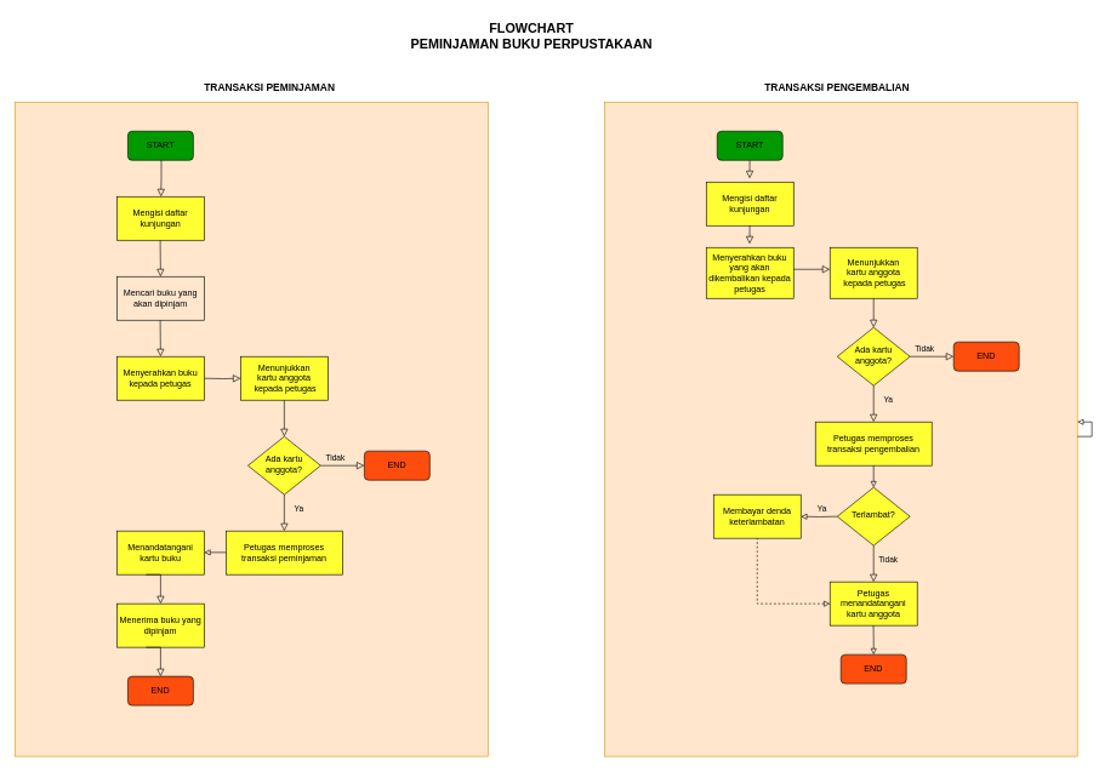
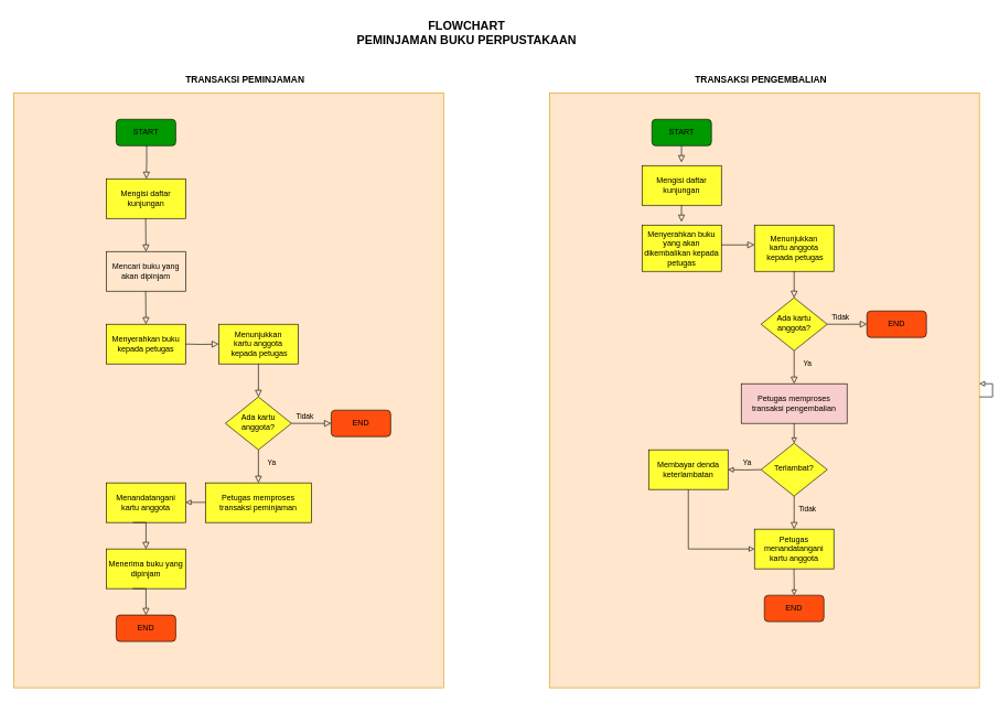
- <mxCell id="24" value="&lt;div&gt;&lt;b&gt;&lt;font style=&quot;font-size: 18px&quot;&gt;FLOWCHART &lt;br&gt;&lt;/font&gt;&lt;/b&gt;&lt;/div&gt;&lt;div&gt;&lt;b&gt;&lt;font style=&quot;font-size: 18px&quot;&gt;PEMINJAMAN BUKU PERPUSTAKAAN&lt;/font&gt;&lt;/b&gt;&lt;/div&gt;" style="rounded=0;whiteSpace=wrap;html=1;strokeColor=#FFFFFF;" vertex="1" parent="1"><mxGeometry x="530" y="20" width="400" height="60" as="geometry" /></mxCell>
+ <mxCell id="24" value="&lt;div&gt;&lt;b&gt;&lt;font style=&quot;font-size: 18px&quot;&gt;FLOWCHART &lt;br&gt;&lt;/font&gt;&lt;/b&gt;&lt;/div&gt;&lt;div&gt;&lt;b&gt;&lt;font style=&quot;font-size: 18px&quot;&gt;PEMINJAMAN BUKU PERPUSTAKAAN&lt;/font&gt;&lt;/b&gt;&lt;/div&gt;" style="rounded=0;whiteSpace=wrap;html=1;strokeColor=#FFFFFF;" vertex="1" parent="1"><mxGeometry x="505" y="20" width="400" height="60" as="geometry" /></mxCell>
- <mxCell id="34" value="Petugas memproses transaksi pengembalian" style="rounded=0;whiteSpace=wrap;html=1;fillColor=#FFFF33;" vertex="1" parent="1"><mxGeometry x="1120" y="580" width="160" height="60" as="geometry" /></mxCell>
+ <mxCell id="34" value="Petugas memproses transaksi pengembalian" style="rounded=0;whiteSpace=wrap;html=1;fillColor=#f8cecc;" vertex="1" parent="1"><mxGeometry x="1120" y="580" width="160" height="60" as="geometry" /></mxCell>
- <mxCell id="20" value="Menandatangani kartu buku" style="rounded=0;whiteSpace=wrap;html=1;fillColor=#FFFF33;" vertex="1" parent="1"><mxGeometry x="160" y="730" width="120" height="60" as="geometry" /></mxCell>
+ <mxCell id="20" value="Menandatangani kartu anggota" style="rounded=0;whiteSpace=wrap;html=1;fillColor=#FFFF33;" vertex="1" parent="1"><mxGeometry x="160" y="730" width="120" height="60" as="geometry" /></mxCell>
- <mxCell id="49" value="" style="rounded=0;html=1;jettySize=auto;orthogonalLoop=1;fontSize=11;endArrow=none;endFill=0;endSize=8;strokeWidth=1;shadow=0;labelBackgroundColor=none;edgeStyle=orthogonalEdgeStyle;startArrow=block;startFill=0;exitX=0;exitY=0.5;exitDx=0;exitDy=0;dashed=1;" edge="1" parent="1" source="37" target="48"><mxGeometry relative="1" as="geometry"><mxPoint x="1050" y="870" as="sourcePoint" /><mxPoint x="1050" y="840" as="targetPoint" /><Array as="points" /></mxGeometry></mxCell>
+ <mxCell id="49" value="" style="rounded=0;html=1;jettySize=auto;orthogonalLoop=1;fontSize=11;endArrow=none;endFill=0;endSize=8;strokeWidth=1;shadow=0;labelBackgroundColor=none;edgeStyle=orthogonalEdgeStyle;startArrow=block;startFill=0;exitX=0;exitY=0.5;exitDx=0;exitDy=0;" edge="1" parent="1" source="37" target="48"><mxGeometry relative="1" as="geometry"><mxPoint x="1050" y="870" as="sourcePoint" /><mxPoint x="1050" y="840" as="targetPoint" /><Array as="points" /></mxGeometry></mxCell>
